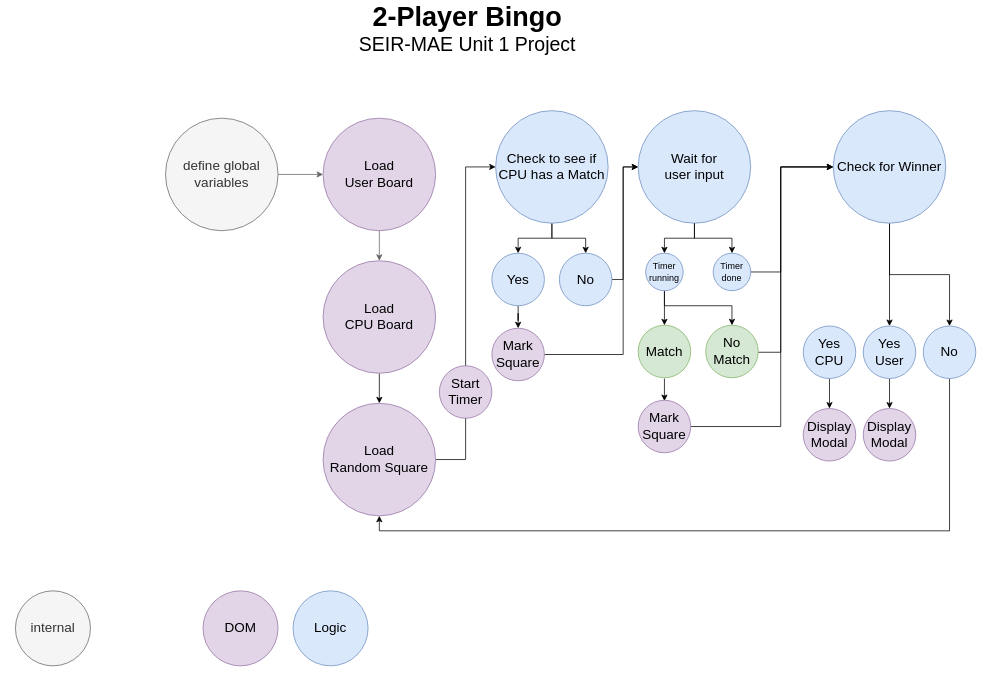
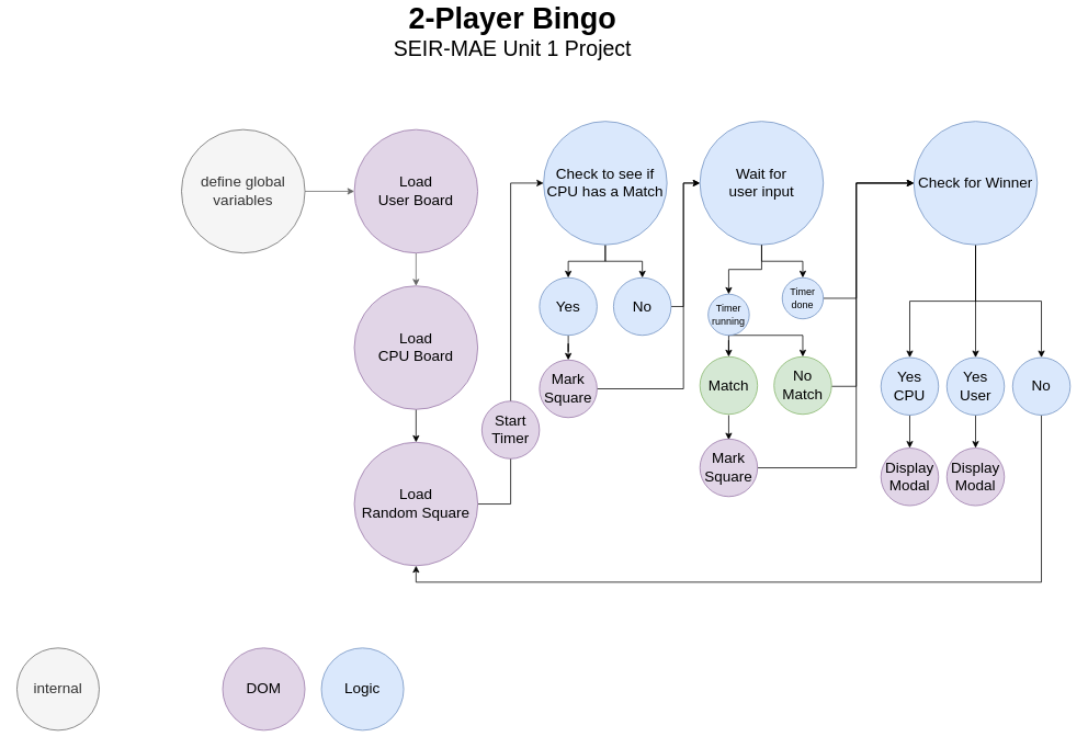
- <mxCell id="42" value="&lt;font style=&quot;font-size: 12px&quot;&gt;Timer&lt;br&gt;running&lt;br&gt;&lt;/font&gt;" style="ellipse;whiteSpace=wrap;html=1;aspect=fixed;fillColor=#dae8fc;strokeColor=#6c8ebf;" parent="1" vertex="1"><mxGeometry x="860" y="330" width="50" height="50" as="geometry" /></mxCell>
+ <mxCell id="42" value="&lt;font style=&quot;font-size: 12px&quot;&gt;Timer&lt;br&gt;running&lt;br&gt;&lt;/font&gt;" style="ellipse;whiteSpace=wrap;html=1;aspect=fixed;fillColor=#dae8fc;strokeColor=#6c8ebf;" parent="1" vertex="1"><mxGeometry x="860" y="350" width="50" height="50" as="geometry" /></mxCell>
+ <mxCell id="28" style="edgeStyle=orthogonalEdgeStyle;rounded=0;orthogonalLoop=1;jettySize=auto;html=1;entryX=0.5;entryY=0;entryDx=0;entryDy=0;" parent="1" source="31" target="33" edge="1"><mxGeometry relative="1" as="geometry" /></mxCell>
